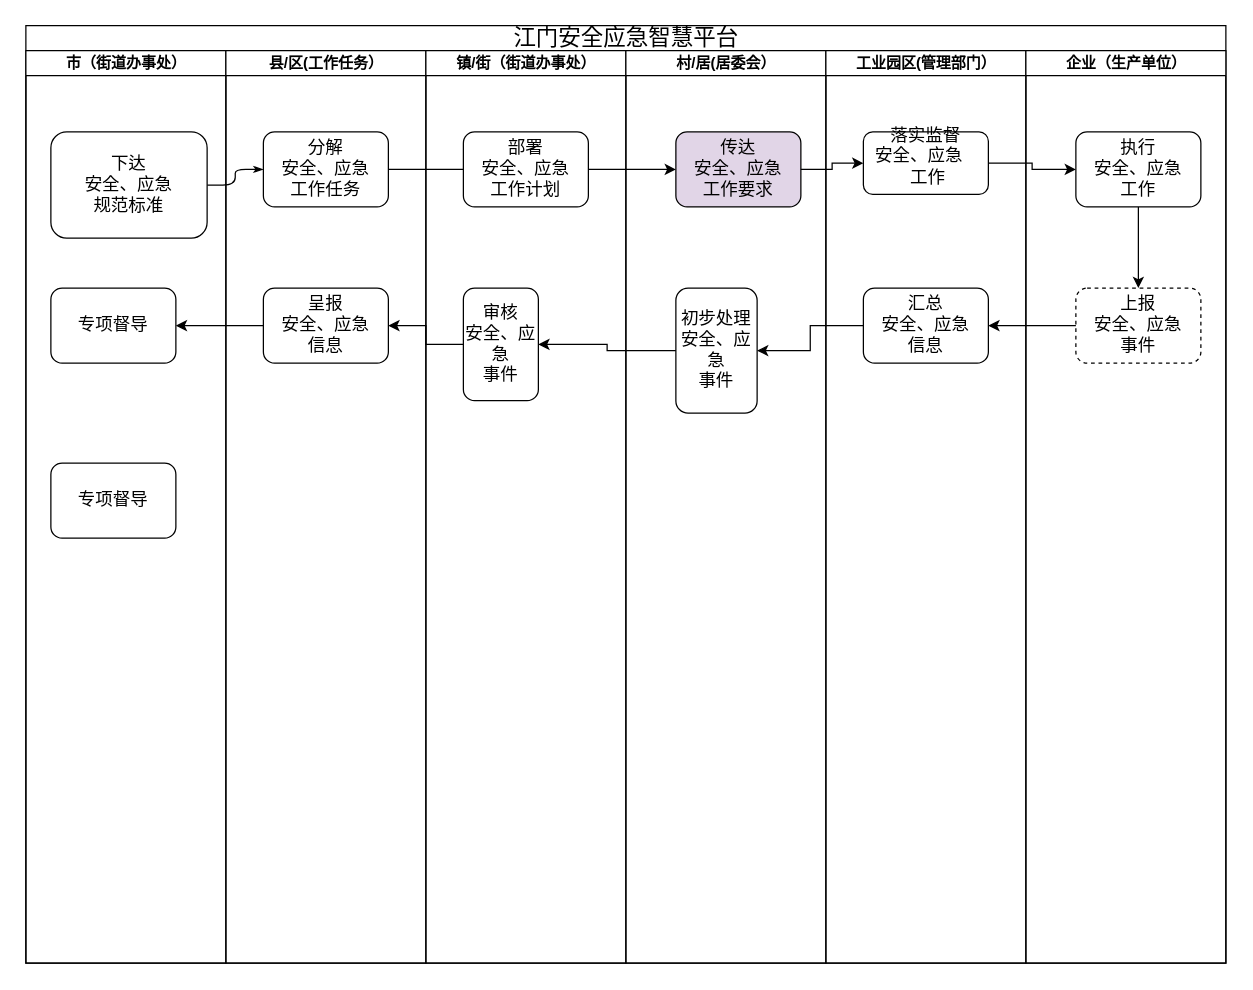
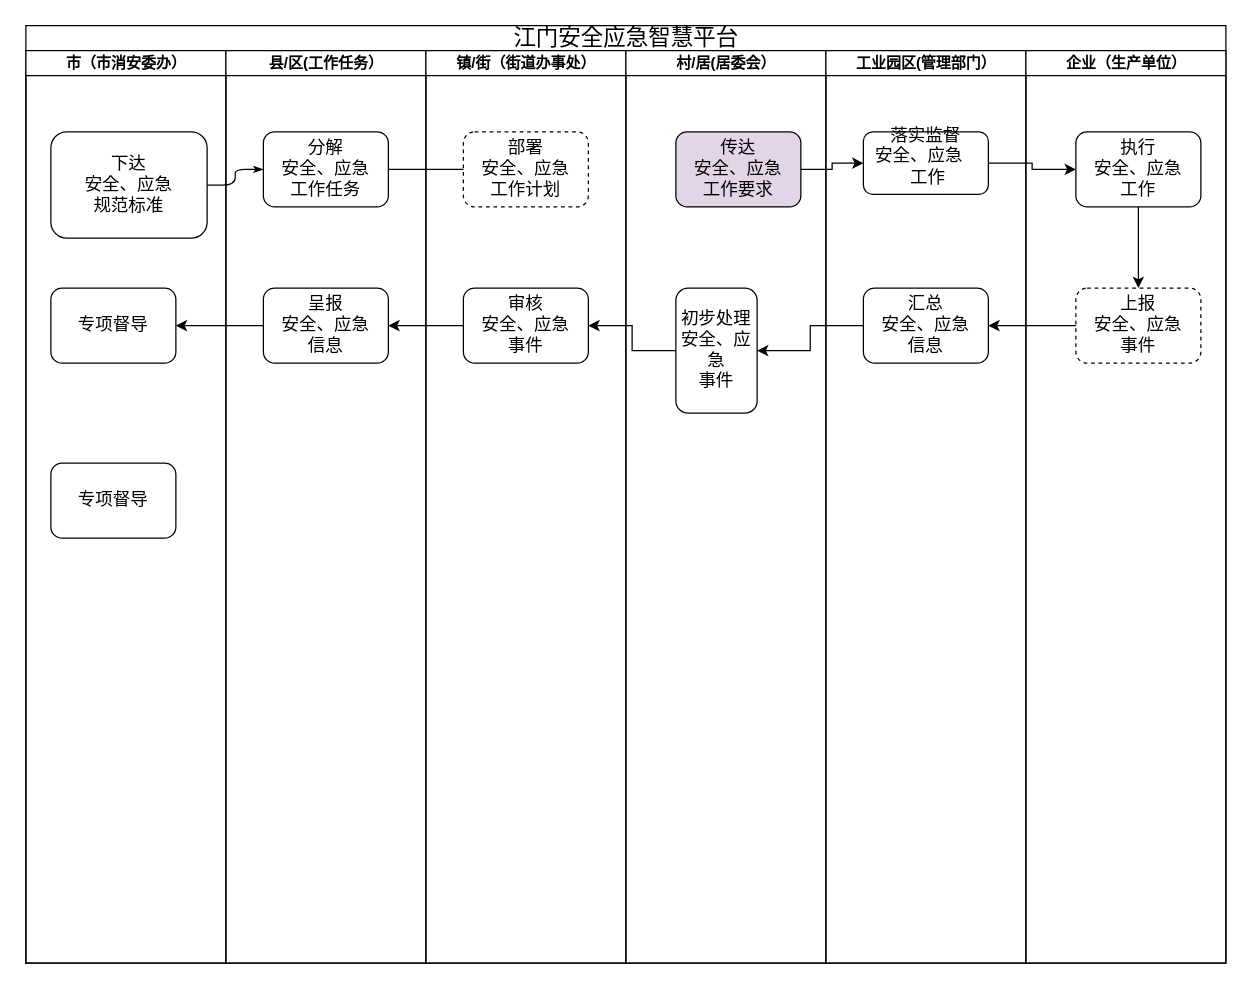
- <mxCell id="4" value="市（街道办事处）" style="swimlane;html=1;startSize=20;" parent="2" vertex="1"><mxGeometry y="20" width="160" height="730" as="geometry" /></mxCell>
+ <mxCell id="4" value="市（市消安委办）" style="swimlane;html=1;startSize=20;" parent="2" vertex="1"><mxGeometry y="20" width="160" height="730" as="geometry" /></mxCell>
- <mxCell id="12" value="&lt;font face=&quot;Times New Roman&quot;&gt;&lt;span style=&quot;font-size: 14px;&quot;&gt;部署&lt;/span&gt;&lt;/font&gt;&lt;br&gt;&lt;div&gt;&lt;font face=&quot;Times New Roman&quot;&gt;&lt;span style=&quot;font-size: 14px;&quot;&gt;安全、应急&lt;/span&gt;&lt;/font&gt;&lt;/div&gt;&lt;div&gt;&lt;font face=&quot;Times New Roman&quot;&gt;&lt;span style=&quot;font-size: 14px;&quot;&gt;工作计划&lt;/span&gt;&lt;/font&gt;&lt;/div&gt;" style="rounded=1;whiteSpace=wrap;html=1;shadow=0;labelBackgroundColor=none;strokeWidth=1;fontFamily=Verdana;fontSize=8;align=center;" vertex="1" parent="11"><mxGeometry x="30" y="65" width="100" height="60" as="geometry" /></mxCell>
+ <mxCell id="12" value="&lt;font face=&quot;Times New Roman&quot;&gt;&lt;span style=&quot;font-size: 14px;&quot;&gt;部署&lt;/span&gt;&lt;/font&gt;&lt;br&gt;&lt;div&gt;&lt;font face=&quot;Times New Roman&quot;&gt;&lt;span style=&quot;font-size: 14px;&quot;&gt;安全、应急&lt;/span&gt;&lt;/font&gt;&lt;/div&gt;&lt;div&gt;&lt;font face=&quot;Times New Roman&quot;&gt;&lt;span style=&quot;font-size: 14px;&quot;&gt;工作计划&lt;/span&gt;&lt;/font&gt;&lt;/div&gt;" style="rounded=1;whiteSpace=wrap;html=1;shadow=0;labelBackgroundColor=none;strokeWidth=1;fontFamily=Verdana;fontSize=8;align=center;dashed=1;" vertex="1" parent="11"><mxGeometry x="30" y="65" width="100" height="60" as="geometry" /></mxCell>
- <mxCell id="25" value="" style="edgeStyle=orthogonalEdgeStyle;rounded=0;orthogonalLoop=1;jettySize=auto;html=1;" edge="1" parent="2" source="12" target="15"><mxGeometry relative="1" as="geometry" /></mxCell>
- <mxCell id="13" value="&lt;font face=&quot;Times New Roman&quot;&gt;&lt;span style=&quot;font-size: 14px;&quot;&gt;审核&lt;/span&gt;&lt;/font&gt;&lt;br&gt;&lt;div&gt;&lt;font face=&quot;Times New Roman&quot;&gt;&lt;span style=&quot;font-size: 14px;&quot;&gt;安全、应急&lt;/span&gt;&lt;/font&gt;&lt;/div&gt;&lt;div&gt;&lt;font face=&quot;Times New Roman&quot;&gt;&lt;span style=&quot;font-size: 14px;&quot;&gt;事件&lt;/span&gt;&lt;/font&gt;&lt;/div&gt;" style="rounded=1;whiteSpace=wrap;html=1;shadow=0;labelBackgroundColor=none;strokeWidth=1;fontFamily=Verdana;fontSize=8;align=center;" vertex="1" parent="11"><mxGeometry x="30" y="190" width="60" height="90" as="geometry" /></mxCell>
+ <mxCell id="13" value="&lt;font face=&quot;Times New Roman&quot;&gt;&lt;span style=&quot;font-size: 14px;&quot;&gt;审核&lt;/span&gt;&lt;/font&gt;&lt;br&gt;&lt;div&gt;&lt;font face=&quot;Times New Roman&quot;&gt;&lt;span style=&quot;font-size: 14px;&quot;&gt;安全、应急&lt;/span&gt;&lt;/font&gt;&lt;/div&gt;&lt;div&gt;&lt;font face=&quot;Times New Roman&quot;&gt;&lt;span style=&quot;font-size: 14px;&quot;&gt;事件&lt;/span&gt;&lt;/font&gt;&lt;/div&gt;" style="rounded=1;whiteSpace=wrap;html=1;shadow=0;labelBackgroundColor=none;strokeWidth=1;fontFamily=Verdana;fontSize=8;align=center;" vertex="1" parent="11"><mxGeometry x="30" y="190" width="100" height="60" as="geometry" /></mxCell>
